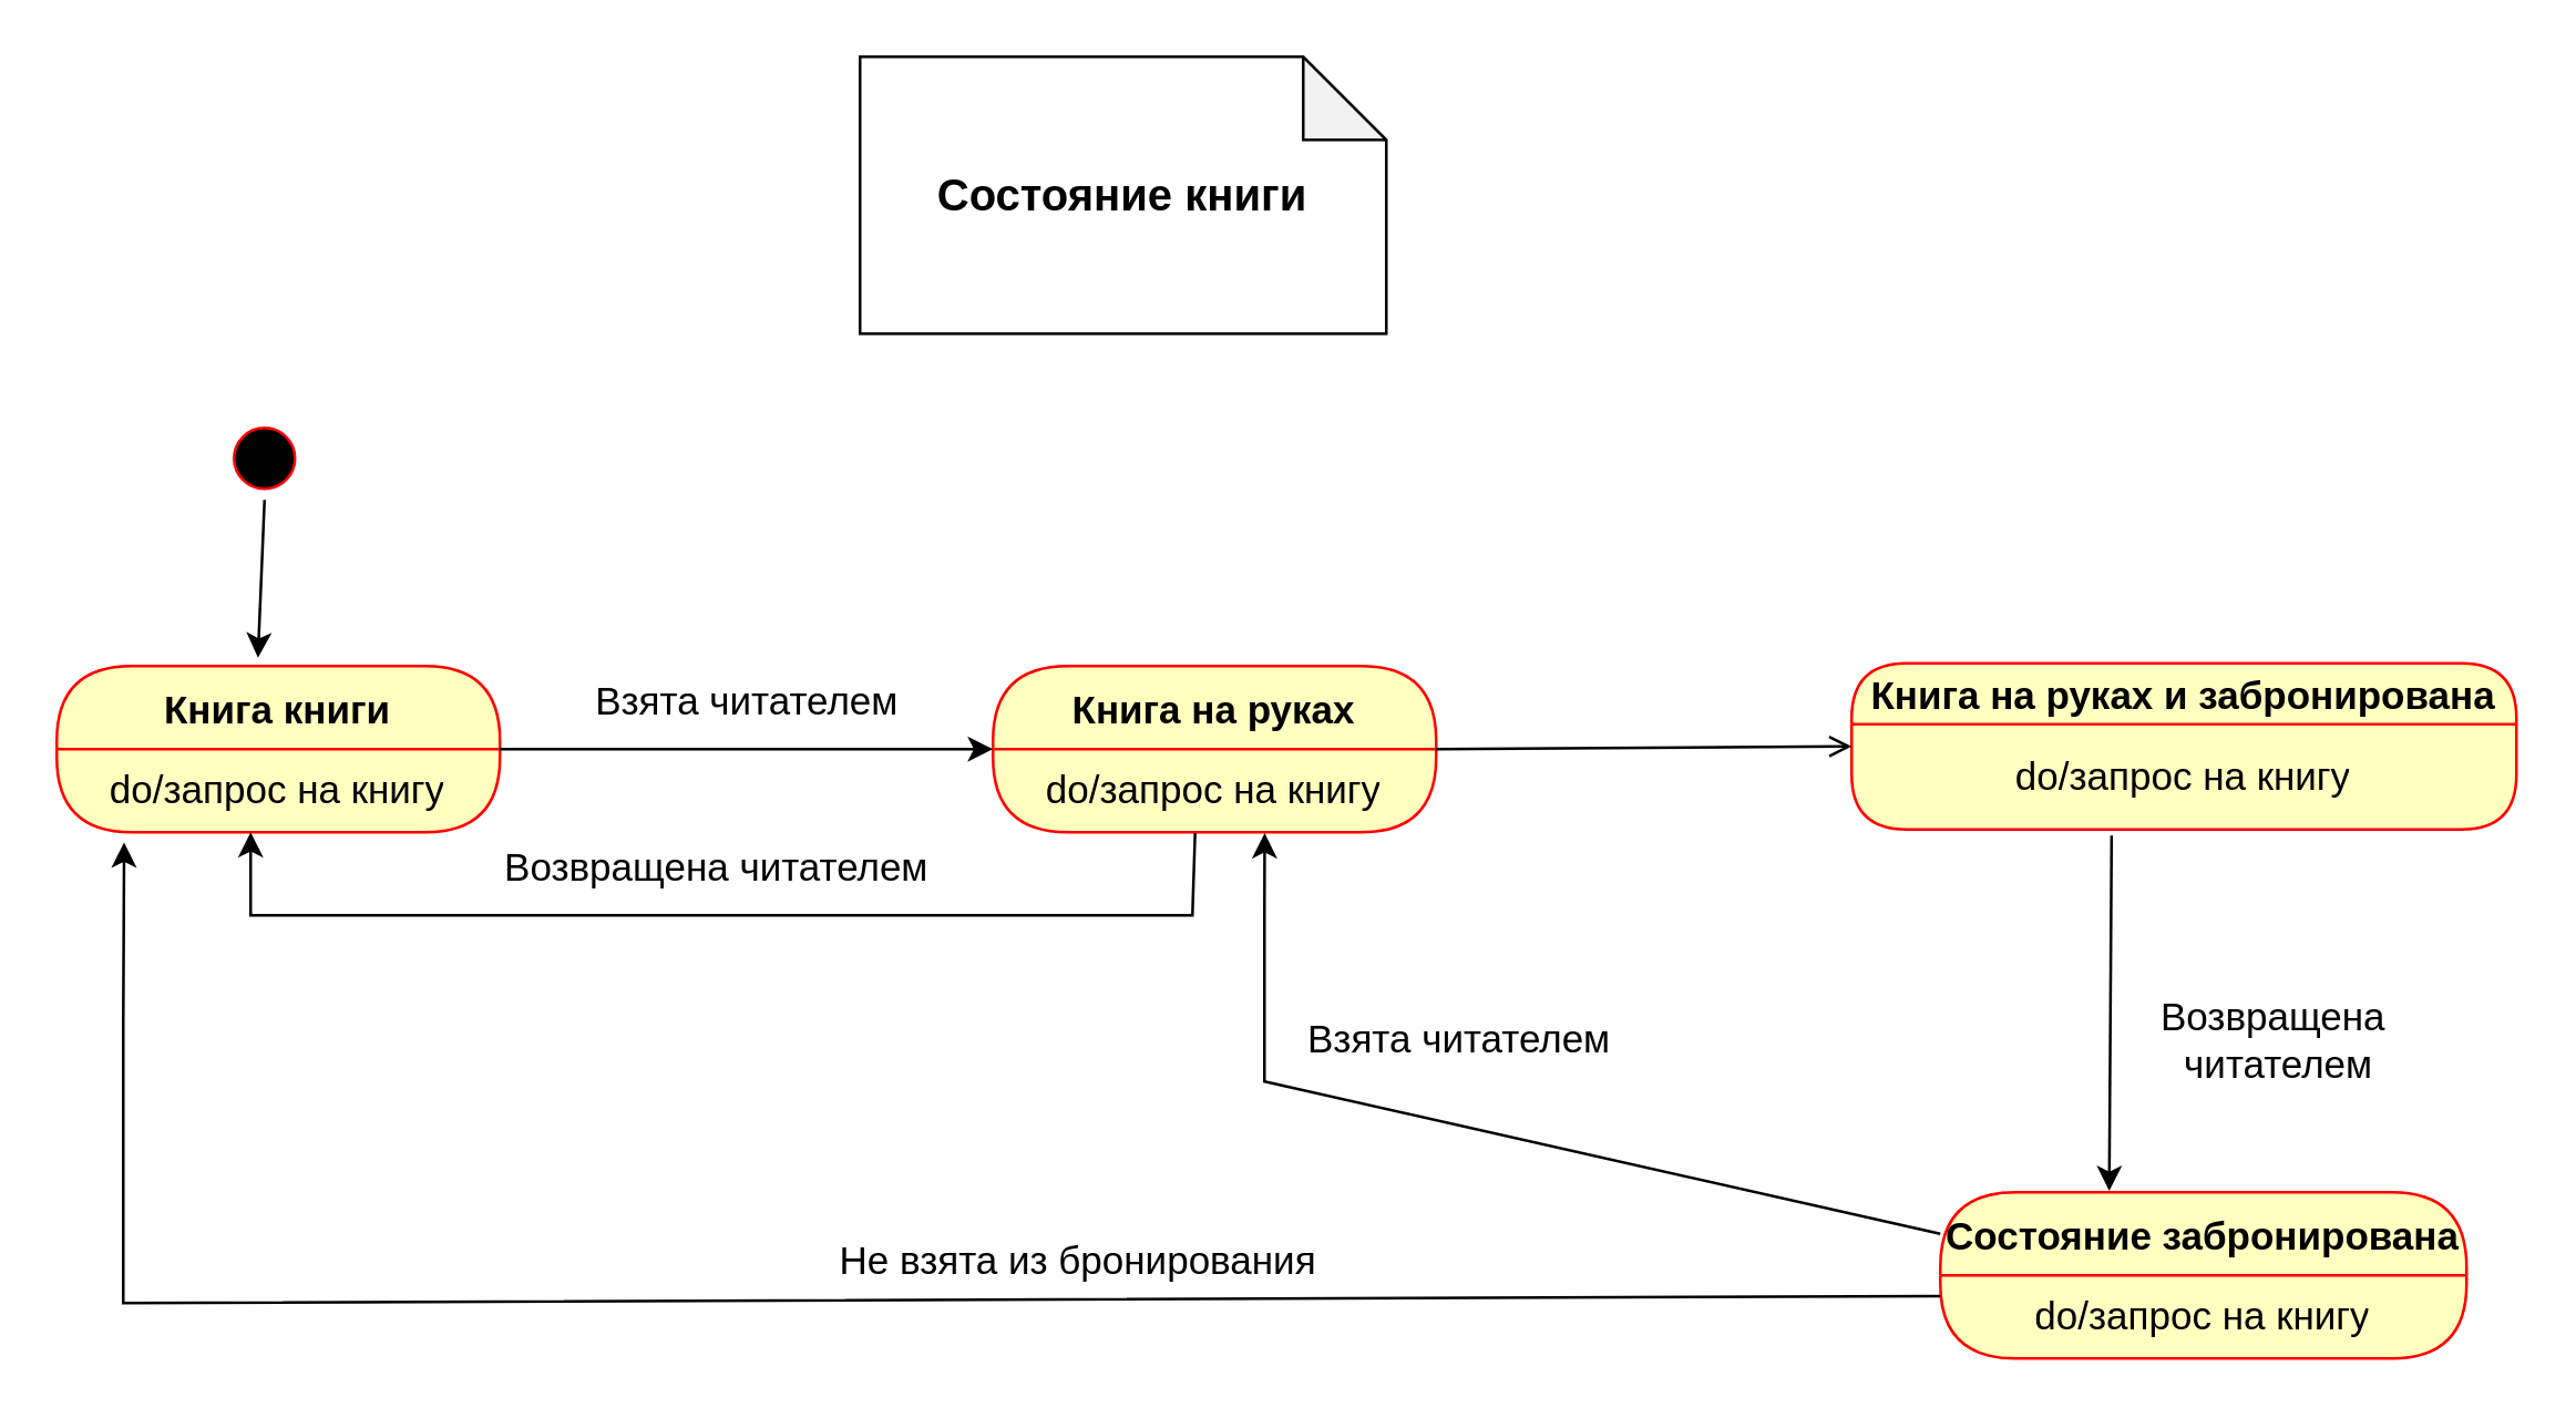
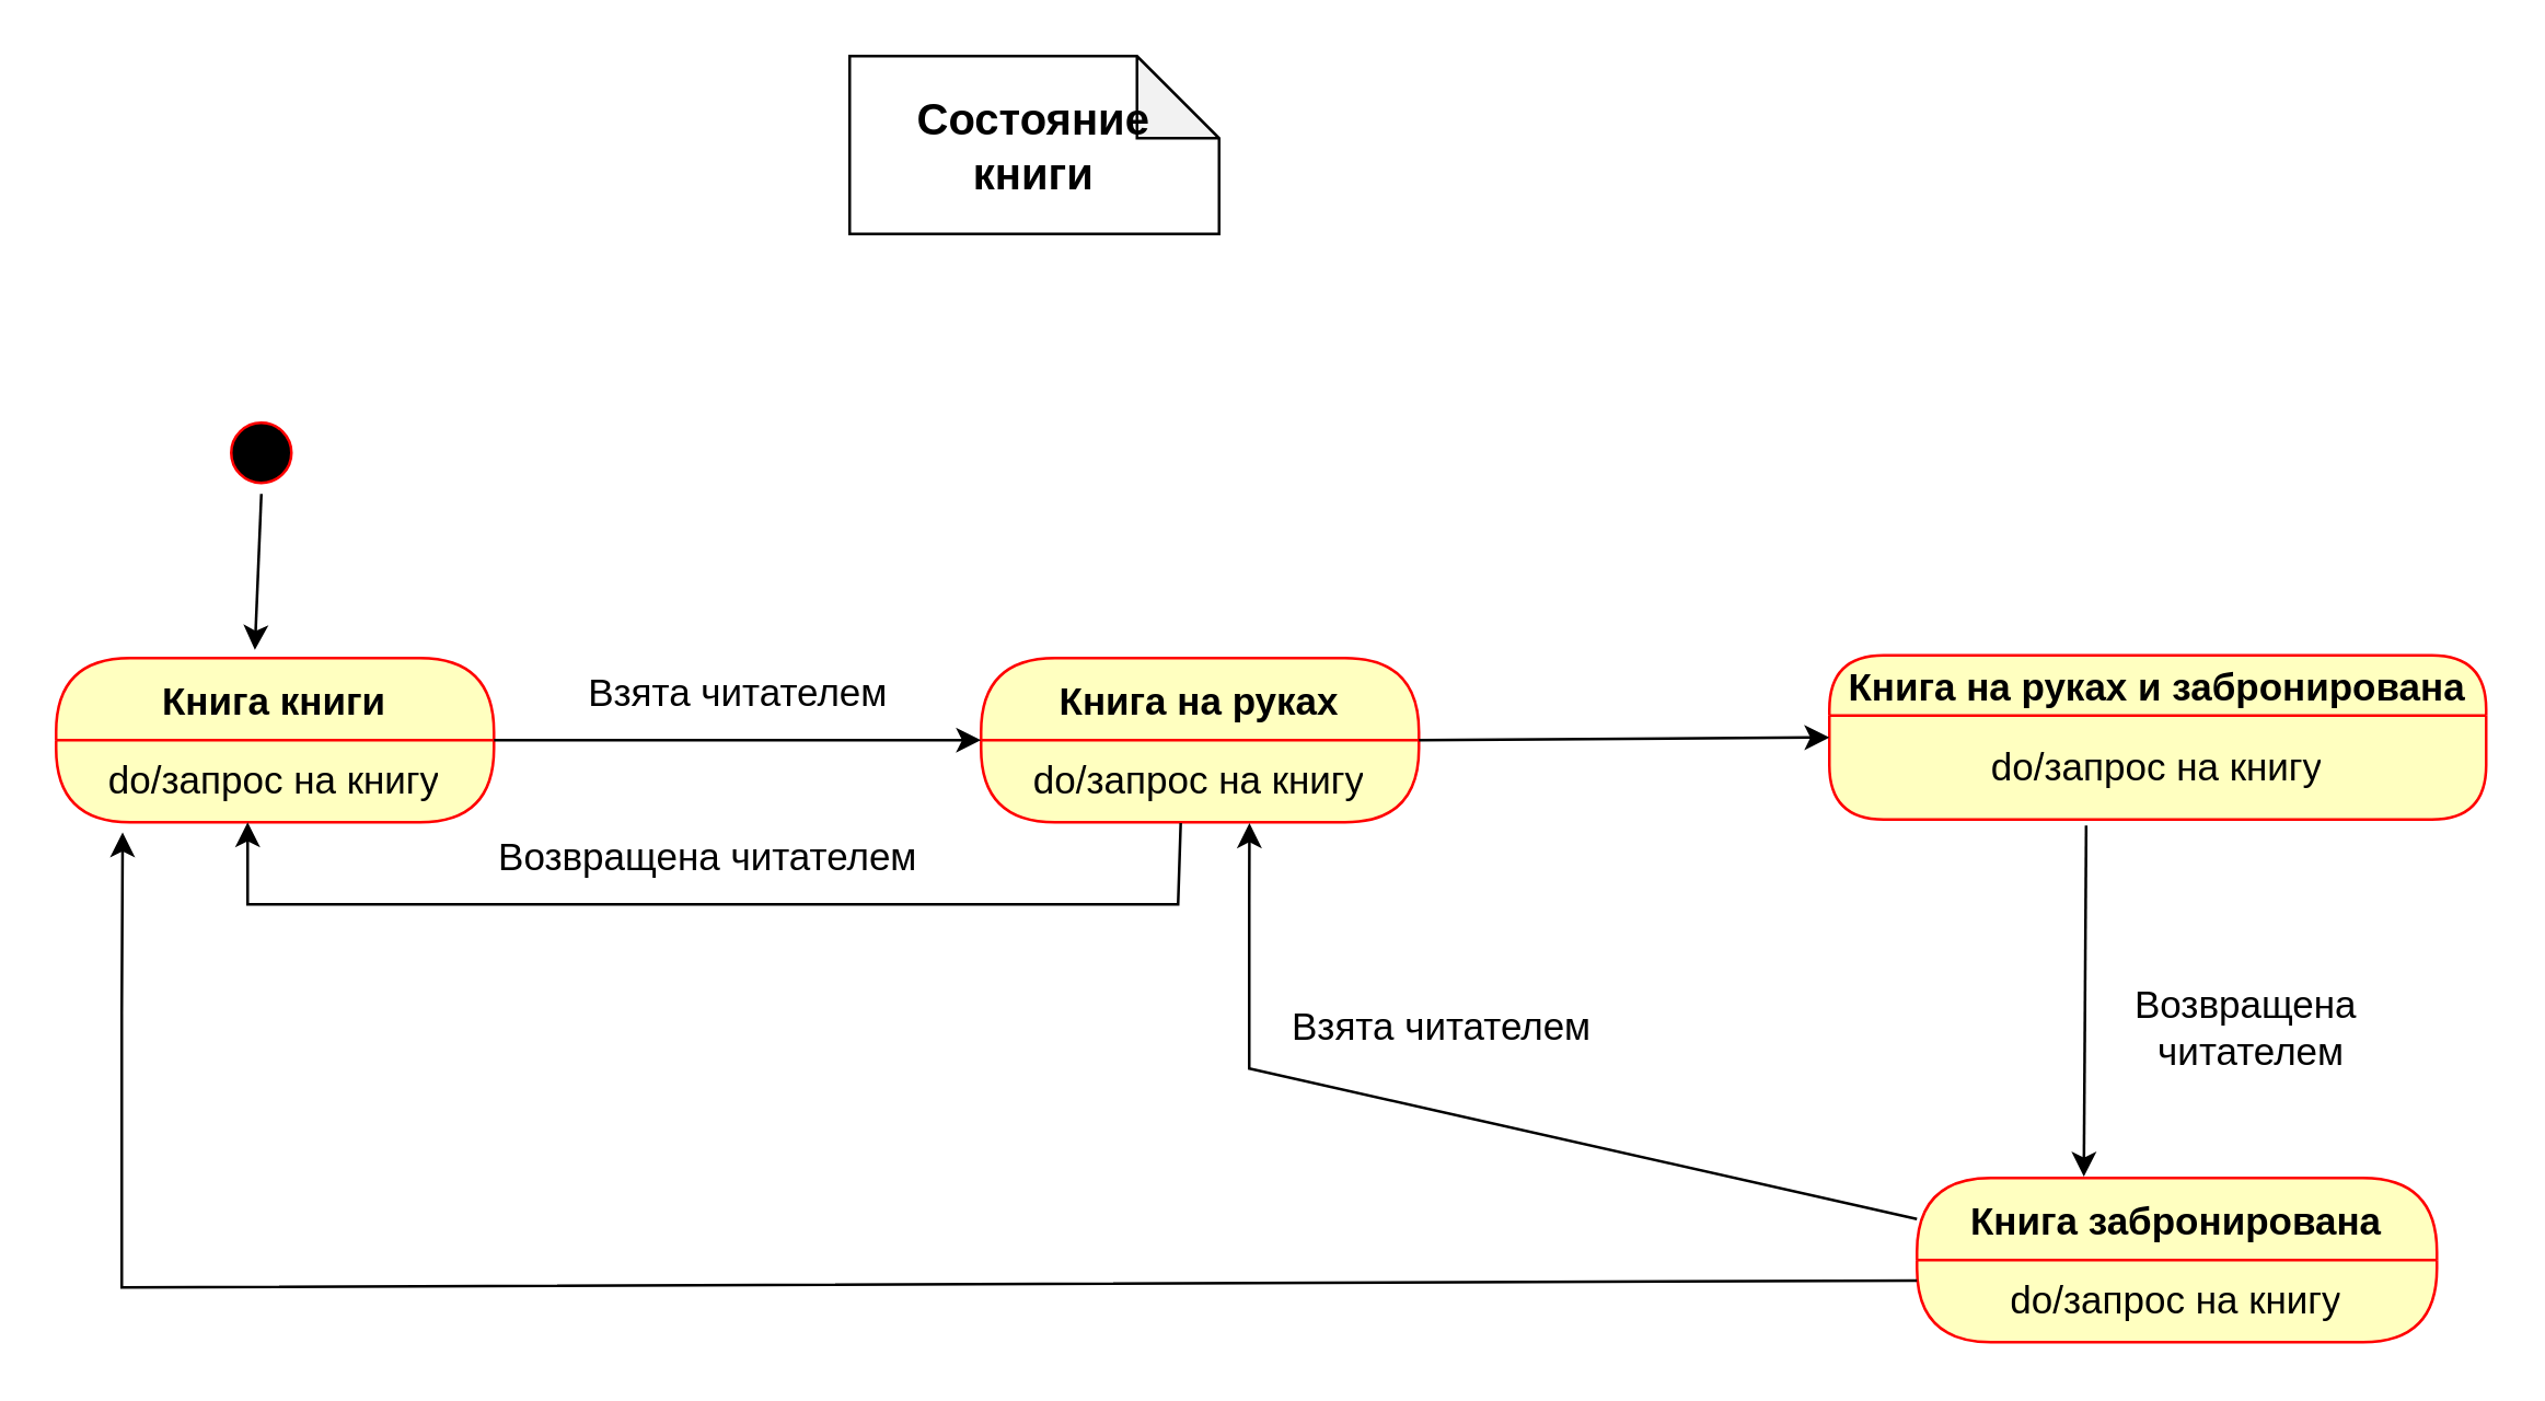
- <mxCell id="2" value="&lt;font style=&quot;font-size: 16px;&quot;&gt;&lt;b&gt;Состояние книги&lt;/b&gt;&lt;/font&gt;" style="shape=note;whiteSpace=wrap;html=1;backgroundOutline=1;darkOpacity=0.05;" vertex="1" parent="1"><mxGeometry x="310" y="20" width="190" height="100" as="geometry" /></mxCell>
+ <mxCell id="2" value="&lt;font style=&quot;font-size: 16px;&quot;&gt;&lt;b&gt;Состояние книги&lt;/b&gt;&lt;/font&gt;" style="shape=note;whiteSpace=wrap;html=1;backgroundOutline=1;darkOpacity=0.05;" vertex="1" parent="1"><mxGeometry x="310" y="20" width="135" height="65" as="geometry" /></mxCell>
- <mxCell id="15" value="" style="endArrow=open;html=1;rounded=0;exitX=1;exitY=0.5;exitDx=0;exitDy=0;entryX=0;entryY=0.5;entryDx=0;entryDy=0;" edge="1" parent="1" source="8" target="13"><mxGeometry width="50" height="50" relative="1" as="geometry"><mxPoint x="600" y="210" as="sourcePoint" /><mxPoint x="650" y="160" as="targetPoint" /></mxGeometry></mxCell>
+ <mxCell id="15" value="" style="endArrow=classic;html=1;rounded=0;exitX=1;exitY=0.5;exitDx=0;exitDy=0;entryX=0;entryY=0.5;entryDx=0;entryDy=0;" edge="1" parent="1" source="8" target="13"><mxGeometry width="50" height="50" relative="1" as="geometry"><mxPoint x="600" y="210" as="sourcePoint" /><mxPoint x="650" y="160" as="targetPoint" /></mxGeometry></mxCell>
- <mxCell id="6" value="Состояние забронирована" style="swimlane;fontStyle=1;align=center;verticalAlign=middle;childLayout=stackLayout;horizontal=1;startSize=30;horizontalStack=0;resizeParent=0;resizeLast=1;container=0;fontColor=#000000;collapsible=0;rounded=1;arcSize=30;strokeColor=#ff0000;fillColor=#ffffc0;swimlaneFillColor=#ffffc0;dropTarget=0;fontSize=14;" vertex="1" parent="1"><mxGeometry x="700" y="430" width="190" height="60" as="geometry" /></mxCell>
+ <mxCell id="6" value="Книга забронирована" style="swimlane;fontStyle=1;align=center;verticalAlign=middle;childLayout=stackLayout;horizontal=1;startSize=30;horizontalStack=0;resizeParent=0;resizeLast=1;container=0;fontColor=#000000;collapsible=0;rounded=1;arcSize=30;strokeColor=#ff0000;fillColor=#ffffc0;swimlaneFillColor=#ffffc0;dropTarget=0;fontSize=14;" vertex="1" parent="1"><mxGeometry x="700" y="430" width="190" height="60" as="geometry" /></mxCell>
- <mxCell id="21" value="&lt;font style=&quot;font-size: 14px;&quot;&gt;Не взята из бронирования&lt;/font&gt;" style="text;whiteSpace=wrap;html=1;" vertex="1" parent="1"><mxGeometry x="301" y="440" width="185" height="33" as="geometry" /></mxCell>
